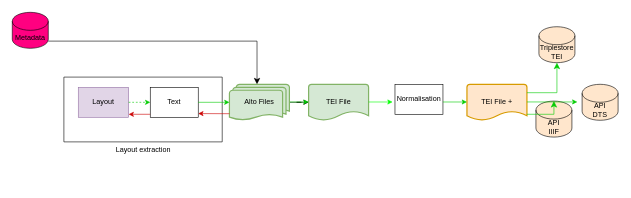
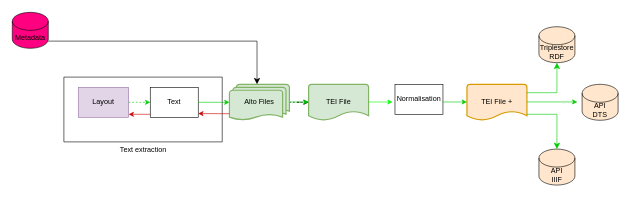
- <mxCell id="13" value="Triplestore&#10;TEI" style="shape=cylinder3;whiteSpace=wrap;boundedLbl=1;backgroundOutline=1;size=15;labelBackgroundColor=none;fillColor=light-dark(#FFE6CC,#67AB9F);strokeColor=light-dark(#000000,#000000);fontColor=light-dark(#000000,#000000);labelBorderColor=none;textShadow=0;" parent="1" vertex="1"><mxGeometry x="898" y="44" width="60" height="60" as="geometry" /></mxCell>
+ <mxCell id="13" value="Triplestore&#10;RDF" style="shape=cylinder3;whiteSpace=wrap;boundedLbl=1;backgroundOutline=1;size=15;labelBackgroundColor=none;fillColor=light-dark(#FFE6CC,#67AB9F);strokeColor=light-dark(#000000,#000000);fontColor=light-dark(#000000,#000000);labelBorderColor=none;textShadow=0;" parent="1" vertex="1"><mxGeometry x="898" y="44" width="60" height="60" as="geometry" /></mxCell>
- <mxCell id="5" value="" style="edgeStyle=orthogonalEdgeStyle;rounded=0;orthogonalLoop=1;jettySize=auto;html=1;strokeColor=light-dark(#000000,#00FF00);" parent="1" source="22" target="9" edge="1"><mxGeometry relative="1" as="geometry" /></mxCell>
+ <mxCell id="5" value="" style="edgeStyle=orthogonalEdgeStyle;rounded=0;orthogonalLoop=1;jettySize=auto;html=1;strokeColor=light-dark(#000000,#00FF00);dashed=1;" parent="1" source="22" target="9" edge="1"><mxGeometry relative="1" as="geometry" /></mxCell>
- <mxCell id="15" value="API&#10;IIIF" style="shape=cylinder3;whiteSpace=wrap;boundedLbl=1;backgroundOutline=1;size=15;labelBackgroundColor=none;fillColor=light-dark(#FFE6CC,#67AB9F);fontColor=light-dark(#000000,#000000);strokeColor=light-dark(#000000,#000000);labelBorderColor=none;textShadow=0;" parent="1" vertex="1"><mxGeometry x="893" y="168" width="60" height="60" as="geometry" /></mxCell>
+ <mxCell id="15" value="API&#10;IIIF" style="shape=cylinder3;whiteSpace=wrap;boundedLbl=1;backgroundOutline=1;size=15;labelBackgroundColor=none;fillColor=light-dark(#FFE6CC,#67AB9F);fontColor=light-dark(#000000,#000000);strokeColor=light-dark(#000000,#000000);labelBorderColor=none;textShadow=0;" parent="1" vertex="1"><mxGeometry x="898" y="248" width="60" height="60" as="geometry" /></mxCell>
- <mxCell id="2" value="Layout extraction" style="verticalLabelPosition=bottom;verticalAlign=top;html=1;shape=mxgraph.basic.rect;fillColor2=none;strokeWidth=1;size=20;indent=5;fontColor=light-dark(#000000,#000000);" parent="1" vertex="1"><mxGeometry x="106" y="128" width="264" height="108" as="geometry" /></mxCell>
+ <mxCell id="2" value="Text extraction" style="verticalLabelPosition=bottom;verticalAlign=top;html=1;shape=mxgraph.basic.rect;fillColor2=none;strokeWidth=1;size=20;indent=5;fontColor=light-dark(#000000,#000000);" parent="1" vertex="1"><mxGeometry x="106" y="128" width="264" height="108" as="geometry" /></mxCell>
